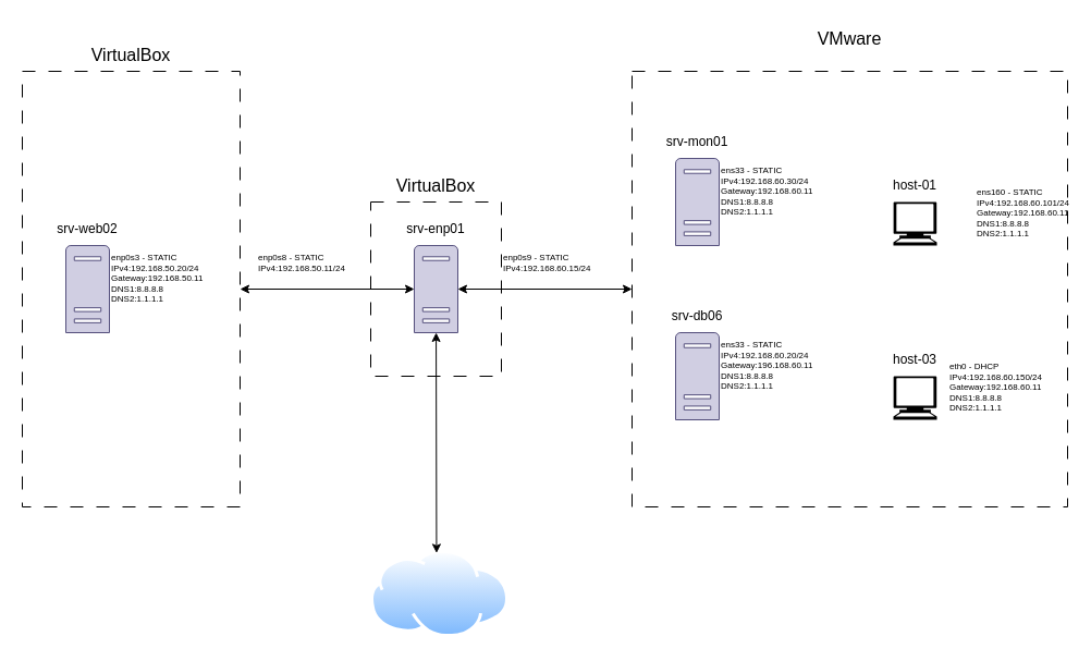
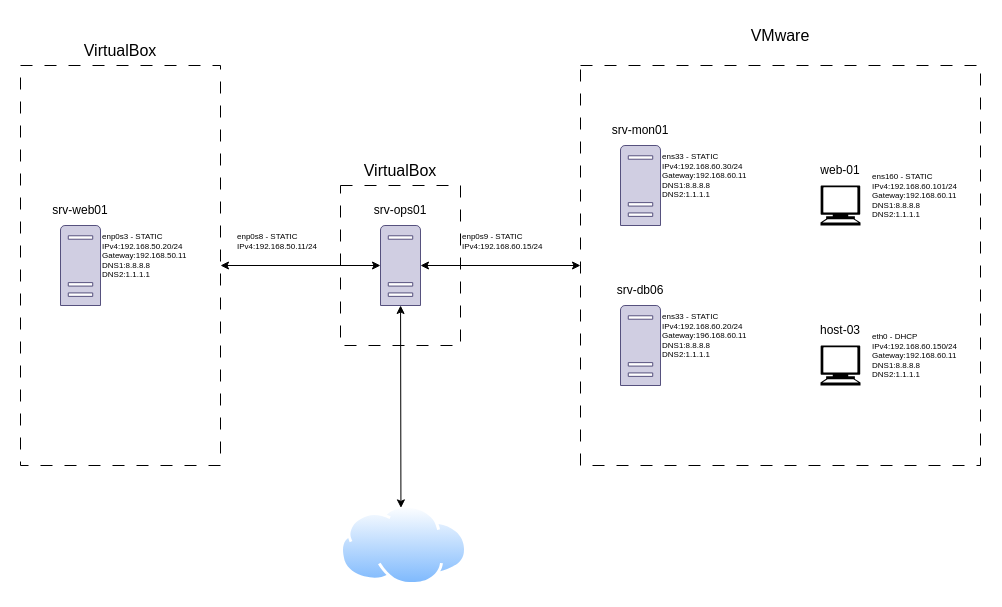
- <mxCell id="29" value="host-01" style="text;html=1;align=center;verticalAlign=middle;whiteSpace=wrap;rounded=0;container=0;" parent="27" vertex="1"><mxGeometry width="60" height="30" as="geometry" /></mxCell>
+ <mxCell id="29" value="web-01" style="text;html=1;align=center;verticalAlign=middle;whiteSpace=wrap;rounded=0;container=0;" parent="27" vertex="1"><mxGeometry width="60" height="30" as="geometry" /></mxCell>
- <mxCell id="33" value="&lt;div&gt;ens160 - STATIC&lt;/div&gt;IPv4:192.168.60.101/24&lt;div&gt;Gateway:192.168.60.11&lt;/div&gt;&lt;div&gt;DNS1:8.8.8.8&lt;/div&gt;&lt;div&gt;DNS2:1.1.1.1&lt;/div&gt;" style="text;html=1;align=left;verticalAlign=top;whiteSpace=wrap;rounded=0;fontSize=8;" parent="1" vertex="1"><mxGeometry x="895" y="165" width="80" height="60" as="geometry" /></mxCell>
+ <mxCell id="33" value="&lt;div&gt;ens160 - STATIC&lt;/div&gt;IPv4:192.168.60.101/24&lt;div&gt;Gateway:192.168.60.11&lt;/div&gt;&lt;div&gt;DNS1:8.8.8.8&lt;/div&gt;&lt;div&gt;DNS2:1.1.1.1&lt;/div&gt;" style="text;html=1;align=left;verticalAlign=top;whiteSpace=wrap;rounded=0;fontSize=8;" parent="1" vertex="1"><mxGeometry x="870" y="165" width="80" height="60" as="geometry" /></mxCell>
- <mxCell id="18" value="srv-web02" style="text;html=1;align=center;verticalAlign=middle;whiteSpace=wrap;rounded=0;" parent="16" vertex="1"><mxGeometry width="60" height="30" as="geometry" /></mxCell>
+ <mxCell id="18" value="srv-web01" style="text;html=1;align=center;verticalAlign=middle;whiteSpace=wrap;rounded=0;" parent="16" vertex="1"><mxGeometry width="60" height="30" as="geometry" /></mxCell>
- <mxCell id="7" value="srv-enp01" style="text;html=1;align=center;verticalAlign=middle;whiteSpace=wrap;rounded=0;" parent="5" vertex="1"><mxGeometry width="60" height="30" as="geometry" /></mxCell>
+ <mxCell id="7" value="srv-ops01" style="text;html=1;align=center;verticalAlign=middle;whiteSpace=wrap;rounded=0;" parent="5" vertex="1"><mxGeometry width="60" height="30" as="geometry" /></mxCell>
